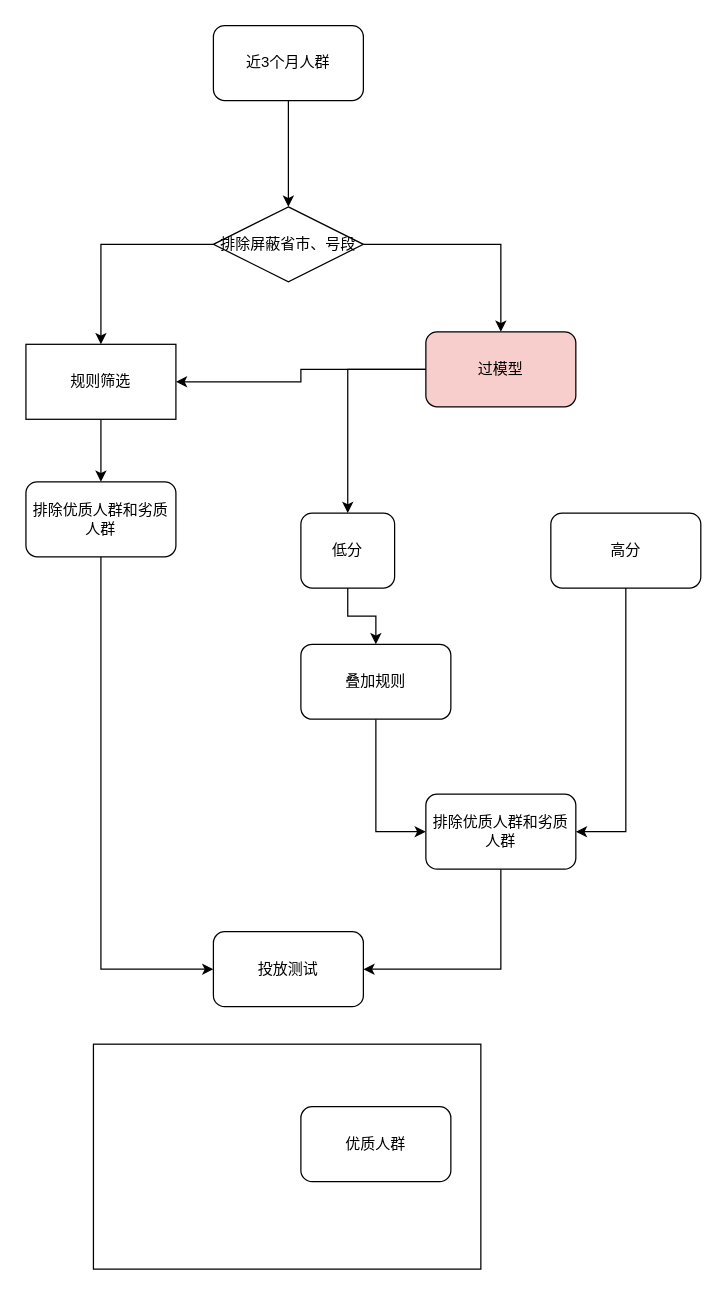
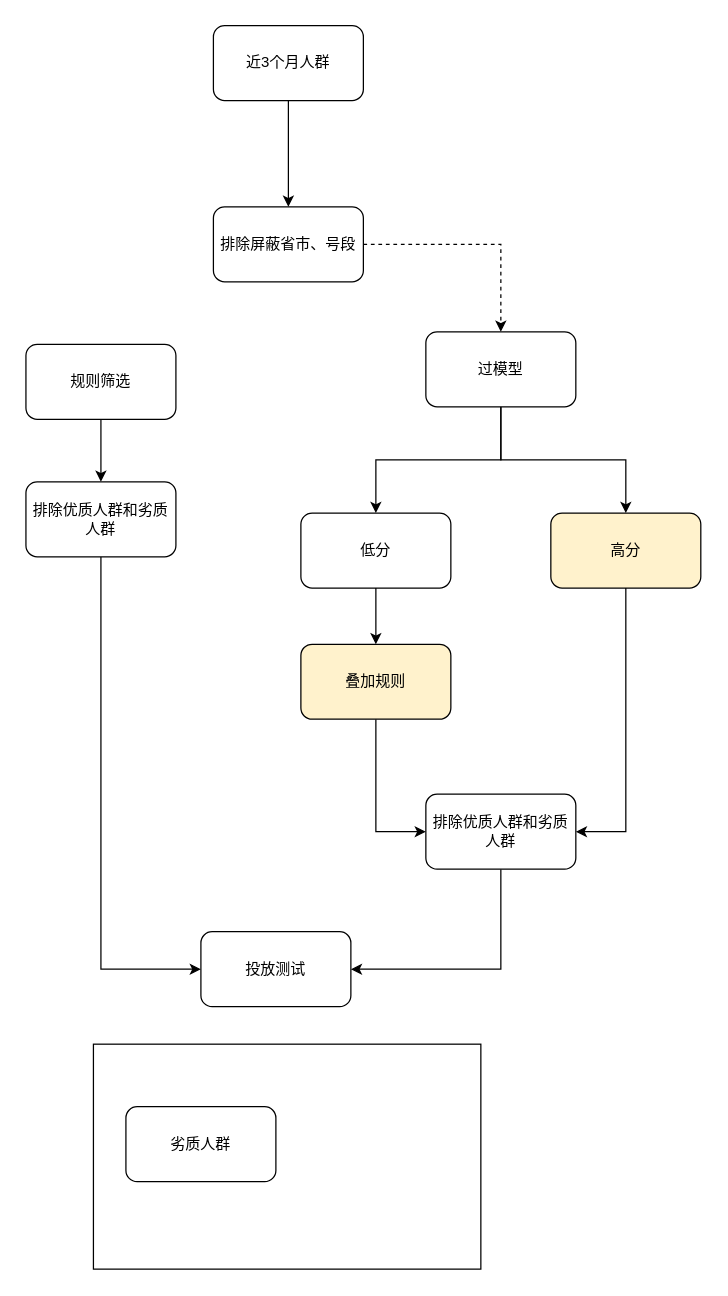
- <mxCell id="4" style="edgeStyle=orthogonalEdgeStyle;rounded=0;orthogonalLoop=1;jettySize=auto;html=1;entryX=0.5;entryY=0;entryDx=0;entryDy=0;" edge="1" parent="1" source="5" target="17"><mxGeometry relative="1" as="geometry" /></mxCell>
- <mxCell id="5" value="排除屏蔽省市、号段" style="rhombus;whiteSpace=wrap;html=1;" vertex="1" parent="1"><mxGeometry x="170" y="165" width="120" height="60" as="geometry" /></mxCell>
+ <mxCell id="5" value="排除屏蔽省市、号段" style="rounded=1;whiteSpace=wrap;html=1;" vertex="1" parent="1"><mxGeometry x="170" y="165" width="120" height="60" as="geometry" /></mxCell>
- <mxCell id="3" value="" style="edgeStyle=orthogonalEdgeStyle;rounded=0;orthogonalLoop=1;jettySize=auto;html=1;" edge="1" parent="1" source="5" target="10"><mxGeometry relative="1" as="geometry" /></mxCell>
+ <mxCell id="3" value="" style="edgeStyle=orthogonalEdgeStyle;rounded=0;orthogonalLoop=1;jettySize=auto;html=1;dashed=1;" edge="1" parent="1" source="5" target="10"><mxGeometry relative="1" as="geometry" /></mxCell>
- <mxCell id="10" value="过模型" style="rounded=1;whiteSpace=wrap;html=1;fillColor=#f8cecc;" vertex="1" parent="1"><mxGeometry x="340" y="265" width="120" height="60" as="geometry" /></mxCell>
+ <mxCell id="10" value="过模型" style="rounded=1;whiteSpace=wrap;html=1;" vertex="1" parent="1"><mxGeometry x="340" y="265" width="120" height="60" as="geometry" /></mxCell>
- <mxCell id="17" value="规则筛选" style="whiteSpace=wrap;html=1;rounded=0;" vertex="1" parent="1"><mxGeometry x="20" y="275" width="120" height="60" as="geometry" /></mxCell>
+ <mxCell id="17" value="规则筛选" style="rounded=1;whiteSpace=wrap;html=1;" vertex="1" parent="1"><mxGeometry x="20" y="275" width="120" height="60" as="geometry" /></mxCell>
- <mxCell id="8" value="" style="edgeStyle=orthogonalEdgeStyle;rounded=0;orthogonalLoop=1;jettySize=auto;html=1;" edge="1" parent="1" source="10" target="17"><mxGeometry relative="1" as="geometry" /></mxCell>
+ <mxCell id="8" value="" style="edgeStyle=orthogonalEdgeStyle;rounded=0;orthogonalLoop=1;jettySize=auto;html=1;" edge="1" parent="1" source="10" target="12"><mxGeometry relative="1" as="geometry" /></mxCell>
- <mxCell id="15" value="低分" style="rounded=1;whiteSpace=wrap;html=1;" vertex="1" parent="1"><mxGeometry x="240" y="410" width="75" height="60" as="geometry" /></mxCell>
+ <mxCell id="15" value="低分" style="rounded=1;whiteSpace=wrap;html=1;" vertex="1" parent="1"><mxGeometry x="240" y="410" width="120" height="60" as="geometry" /></mxCell>
- <mxCell id="12" value="高分" style="rounded=1;whiteSpace=wrap;html=1;" vertex="1" parent="1"><mxGeometry x="440" y="410" width="120" height="60" as="geometry" /></mxCell>
+ <mxCell id="12" value="高分" style="rounded=1;whiteSpace=wrap;html=1;fillColor=#fff2cc;" vertex="1" parent="1"><mxGeometry x="440" y="410" width="120" height="60" as="geometry" /></mxCell>
- <mxCell id="21" value="叠加规则" style="rounded=1;whiteSpace=wrap;html=1;" vertex="1" parent="1"><mxGeometry x="240" y="515" width="120" height="60" as="geometry" /></mxCell>
+ <mxCell id="21" value="叠加规则" style="rounded=1;whiteSpace=wrap;html=1;fillColor=#fff2cc;" vertex="1" parent="1"><mxGeometry x="240" y="515" width="120" height="60" as="geometry" /></mxCell>
- <mxCell id="13" value="投放测试" style="rounded=1;whiteSpace=wrap;html=1;" vertex="1" parent="1"><mxGeometry x="170" y="745" width="120" height="60" as="geometry" /></mxCell>
+ <mxCell id="13" value="投放测试" style="rounded=1;whiteSpace=wrap;html=1;" vertex="1" parent="1"><mxGeometry x="160" y="745" width="120" height="60" as="geometry" /></mxCell>
+ <mxCell id="25" value="劣质人群" style="rounded=1;whiteSpace=wrap;html=1;" vertex="1" parent="1"><mxGeometry x="100" y="885" width="120" height="60" as="geometry" /></mxCell>
- <mxCell id="24" value="优质人群" style="rounded=1;whiteSpace=wrap;html=1;" vertex="1" parent="1"><mxGeometry x="240" y="885" width="120" height="60" as="geometry" /></mxCell>
